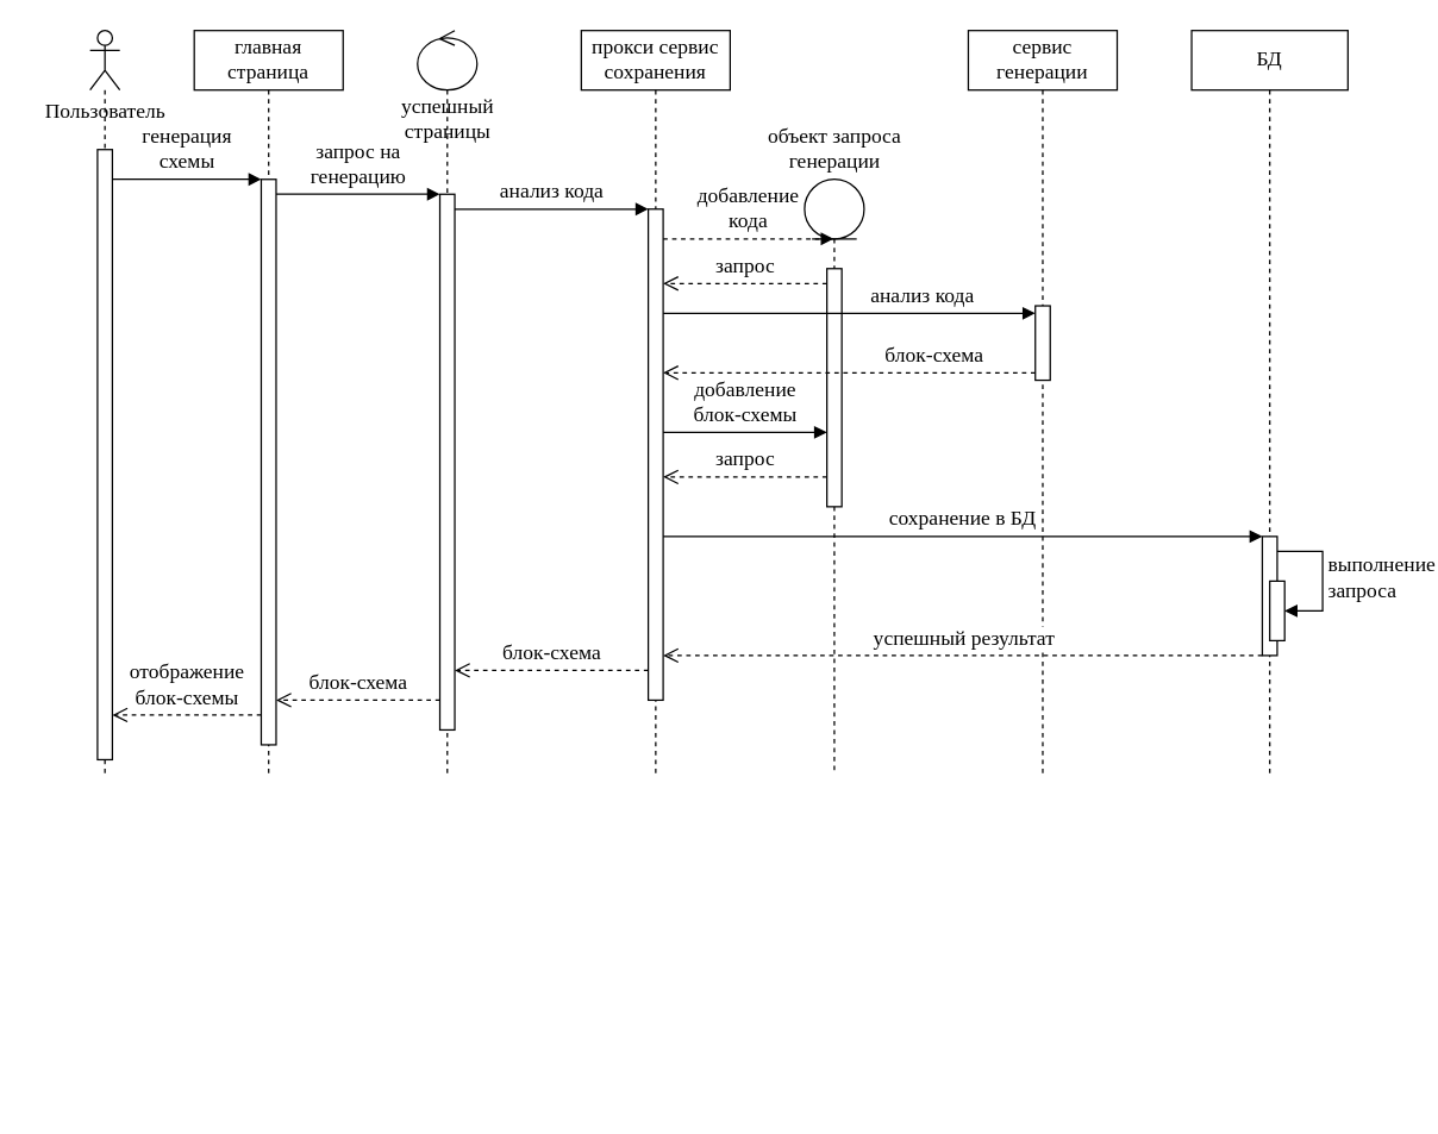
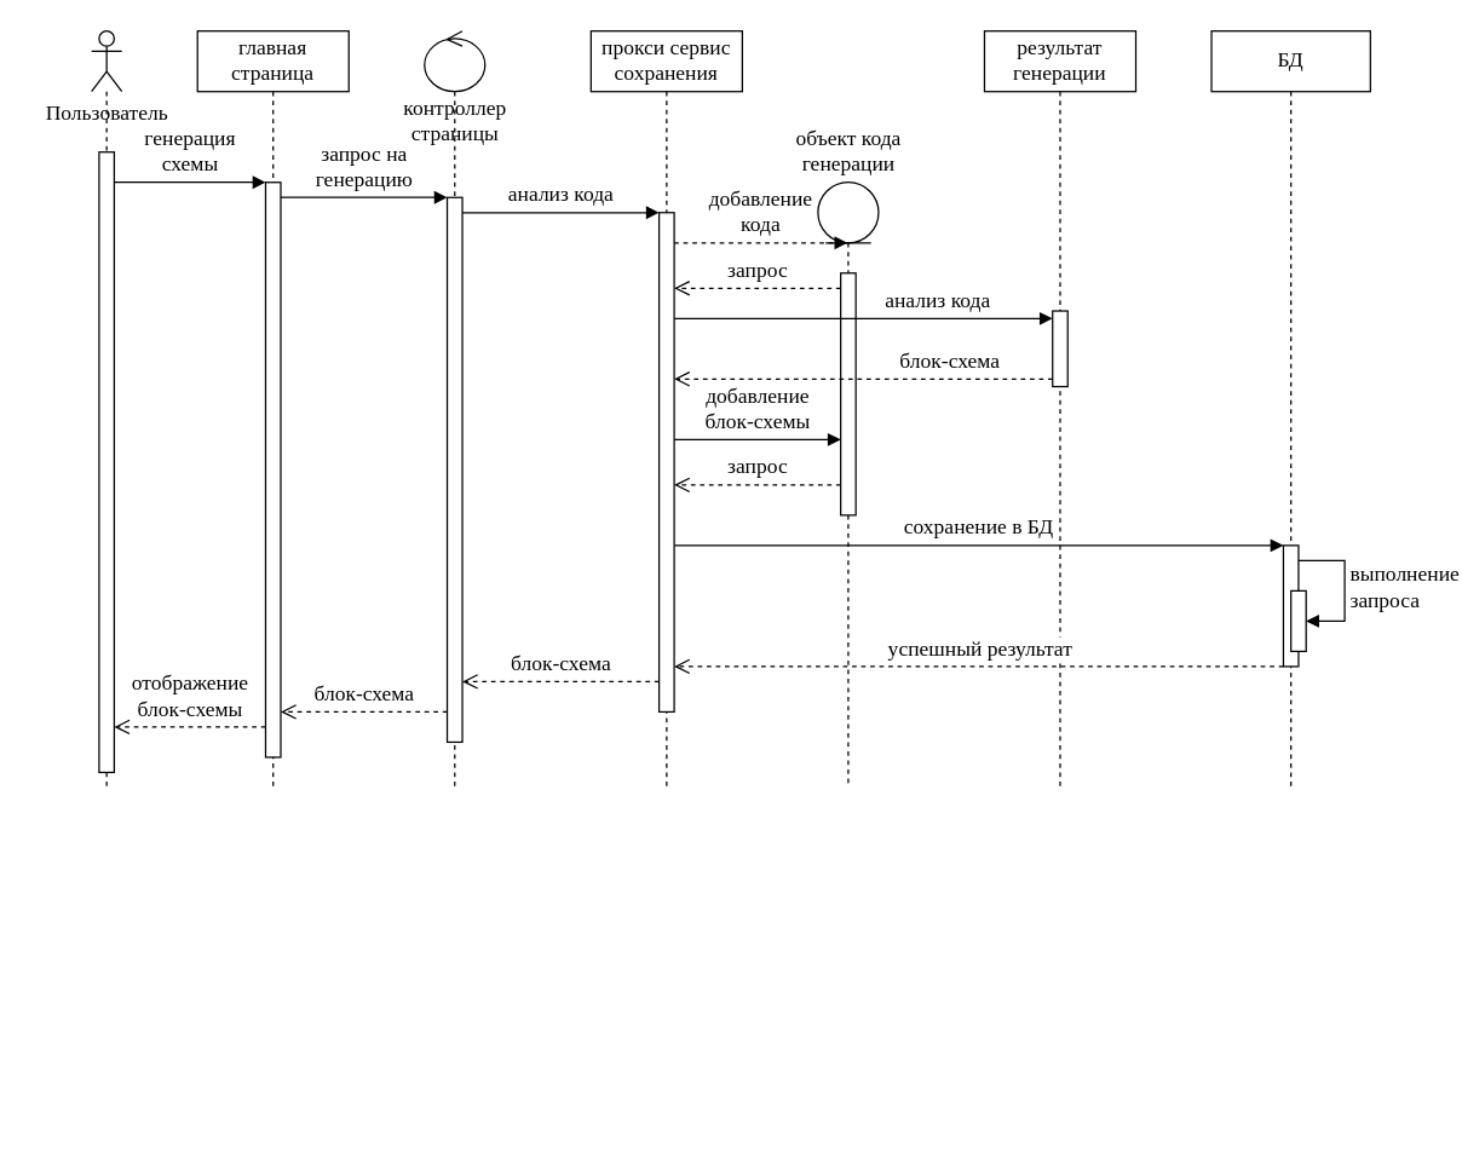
- <mxCell id="16" value="сервис генерации" style="shape=umlLifeline;perimeter=lifelinePerimeter;whiteSpace=wrap;html=1;container=1;dropTarget=0;collapsible=0;recursiveResize=0;outlineConnect=0;portConstraint=eastwest;newEdgeStyle={&quot;edgeStyle&quot;:&quot;elbowEdgeStyle&quot;,&quot;elbow&quot;:&quot;vertical&quot;,&quot;curved&quot;:0,&quot;rounded&quot;:0};fontFamily=Times New Roman;fontSize=14;" vertex="1" parent="1"><mxGeometry x="650" y="20" width="100" height="500" as="geometry" /></mxCell>
+ <mxCell id="16" value="результат генерации" style="shape=umlLifeline;perimeter=lifelinePerimeter;whiteSpace=wrap;html=1;container=1;dropTarget=0;collapsible=0;recursiveResize=0;outlineConnect=0;portConstraint=eastwest;newEdgeStyle={&quot;edgeStyle&quot;:&quot;elbowEdgeStyle&quot;,&quot;elbow&quot;:&quot;vertical&quot;,&quot;curved&quot;:0,&quot;rounded&quot;:0};fontFamily=Times New Roman;fontSize=14;" vertex="1" parent="1"><mxGeometry x="650" y="20" width="100" height="500" as="geometry" /></mxCell>
- <mxCell id="21" value="успешный&lt;br style=&quot;font-size: 14px;&quot;&gt;страницы" style="text;html=1;align=center;verticalAlign=middle;resizable=0;points=[];autosize=1;strokeColor=none;fillColor=none;fontFamily=Times New Roman;fontSize=14;" vertex="1" parent="1"><mxGeometry x="255" y="55" width="90" height="50" as="geometry" /></mxCell>
+ <mxCell id="21" value="контроллер&lt;br style=&quot;font-size: 14px;&quot;&gt;страницы" style="text;html=1;align=center;verticalAlign=middle;resizable=0;points=[];autosize=1;strokeColor=none;fillColor=none;fontFamily=Times New Roman;fontSize=14;" vertex="1" parent="1"><mxGeometry x="255" y="55" width="90" height="50" as="geometry" /></mxCell>
- <mxCell id="24" value="объект запроса&lt;br style=&quot;font-size: 14px;&quot;&gt;генерации" style="text;html=1;align=center;verticalAlign=middle;resizable=0;points=[];autosize=1;strokeColor=none;fillColor=none;fontFamily=Times New Roman;fontSize=14;" vertex="1" parent="1"><mxGeometry x="505" y="75" width="110" height="50" as="geometry" /></mxCell>
+ <mxCell id="24" value="объект кода&lt;br style=&quot;font-size: 14px;&quot;&gt;генерации" style="text;html=1;align=center;verticalAlign=middle;resizable=0;points=[];autosize=1;strokeColor=none;fillColor=none;fontFamily=Times New Roman;fontSize=14;" vertex="1" parent="1"><mxGeometry x="505" y="75" width="110" height="50" as="geometry" /></mxCell>
